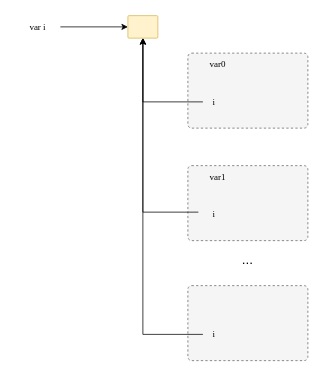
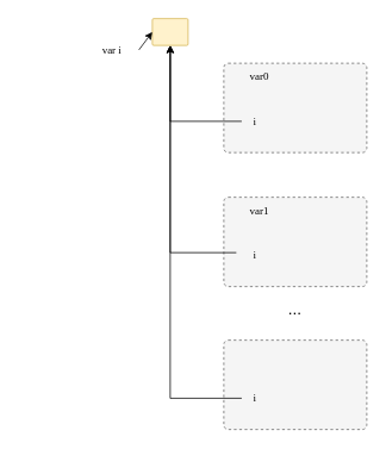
- <mxCell id="3" value="var i" style="text;html=1;strokeColor=none;fillColor=none;align=center;verticalAlign=middle;whiteSpace=wrap;rounded=0;fontFamily=SF Mono;" vertex="1" parent="1"><mxGeometry x="20" y="20" width="60" height="30" as="geometry" /></mxCell>
+ <mxCell id="3" value="var i" style="text;html=1;strokeColor=none;fillColor=none;align=center;verticalAlign=middle;whiteSpace=wrap;rounded=0;fontFamily=SF Mono;" vertex="1" parent="1"><mxGeometry x="95" y="40" width="60" height="30" as="geometry" /></mxCell>
